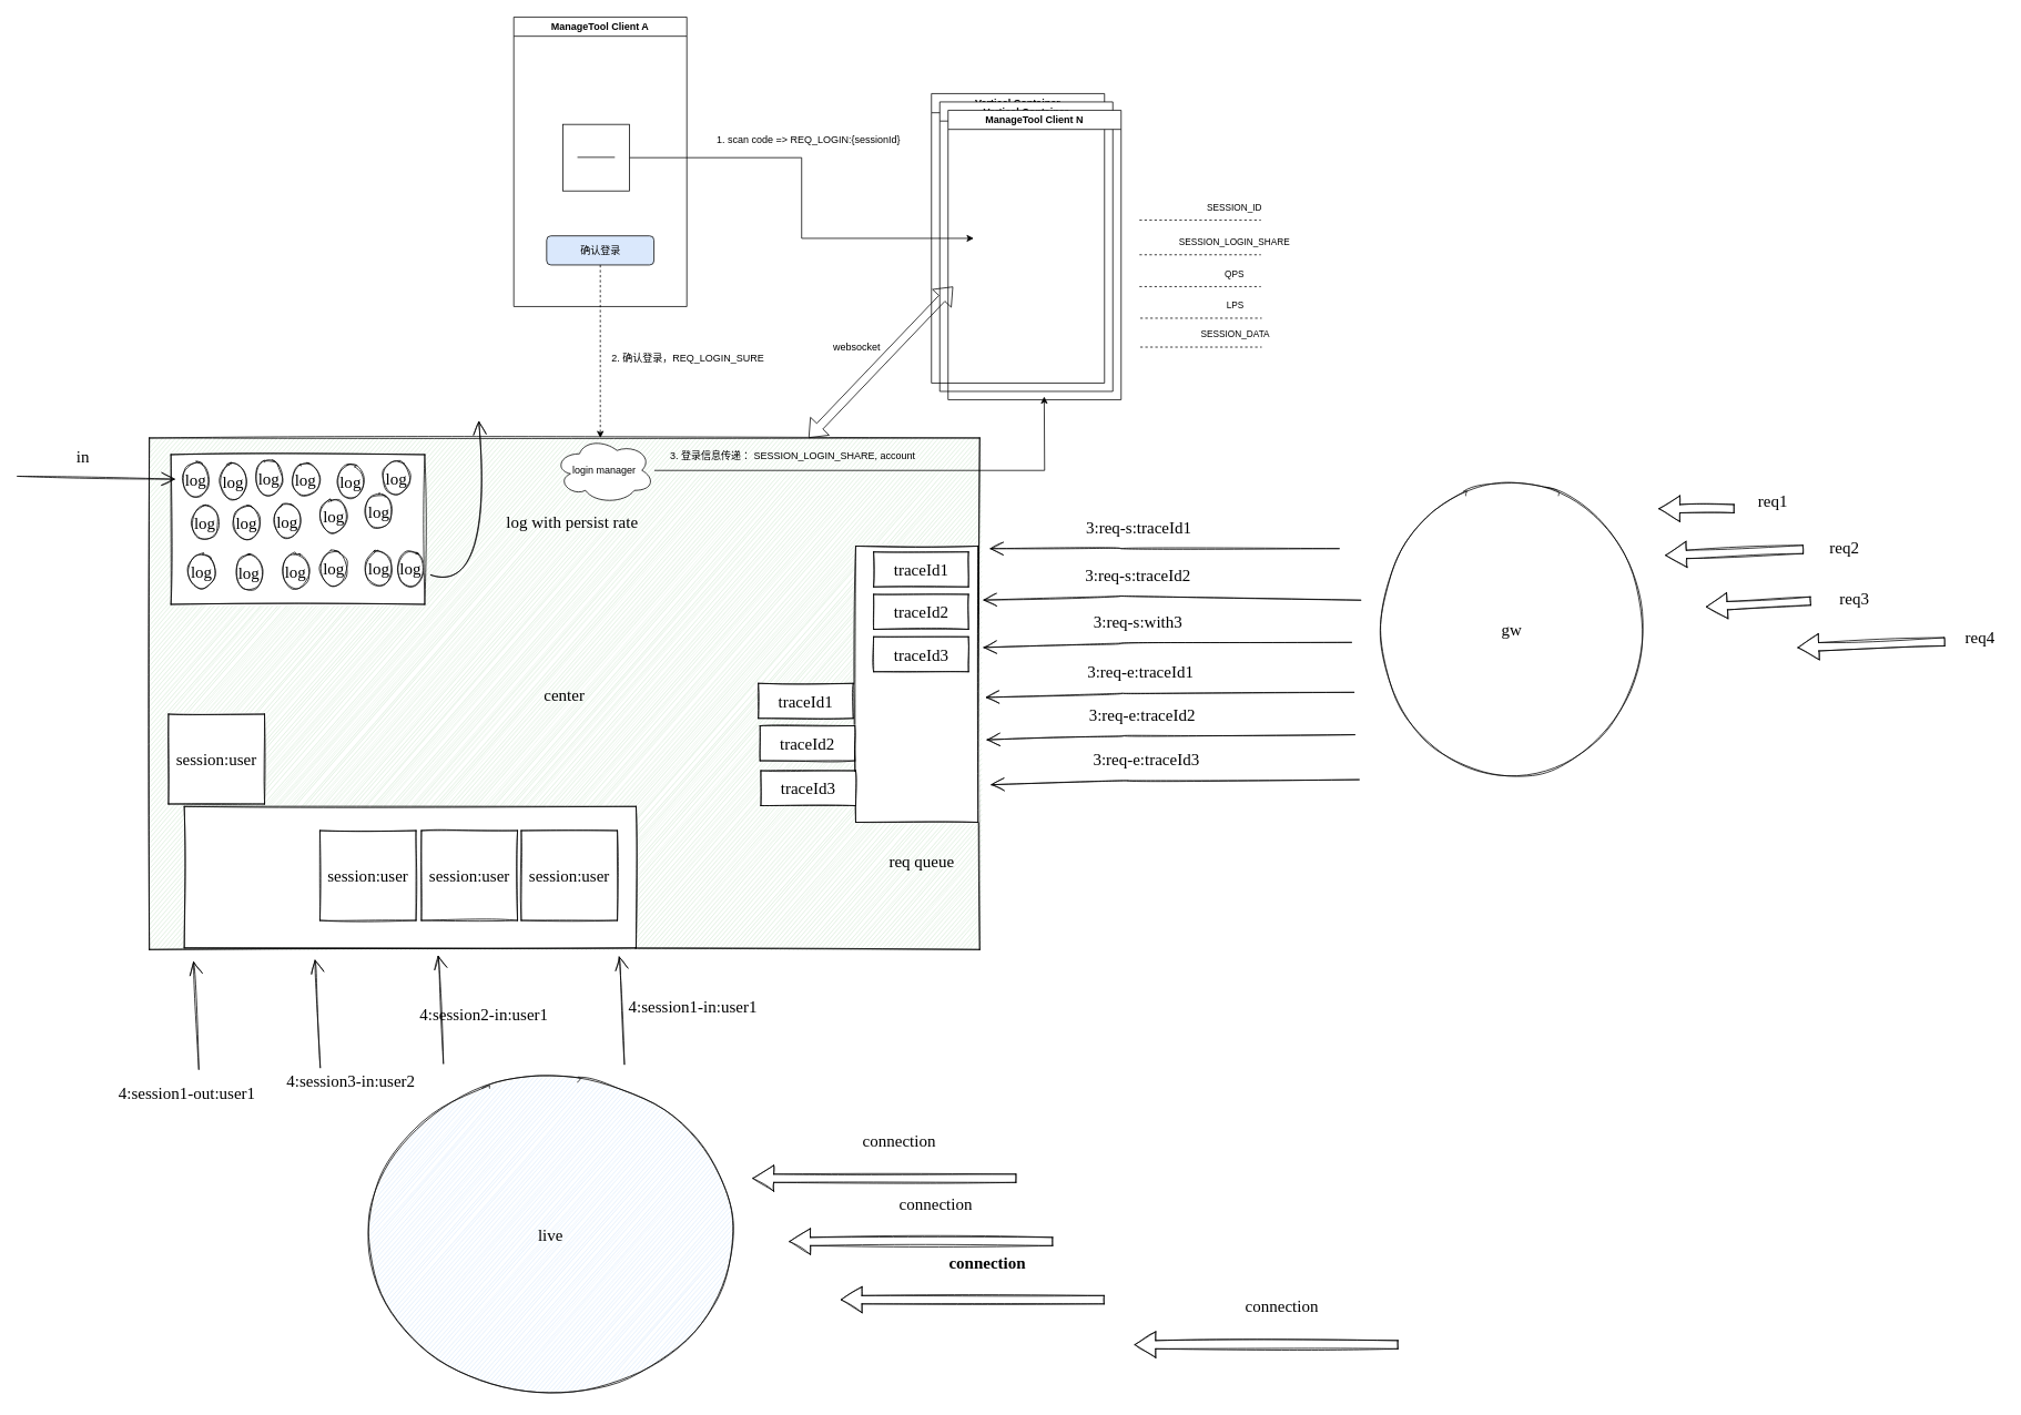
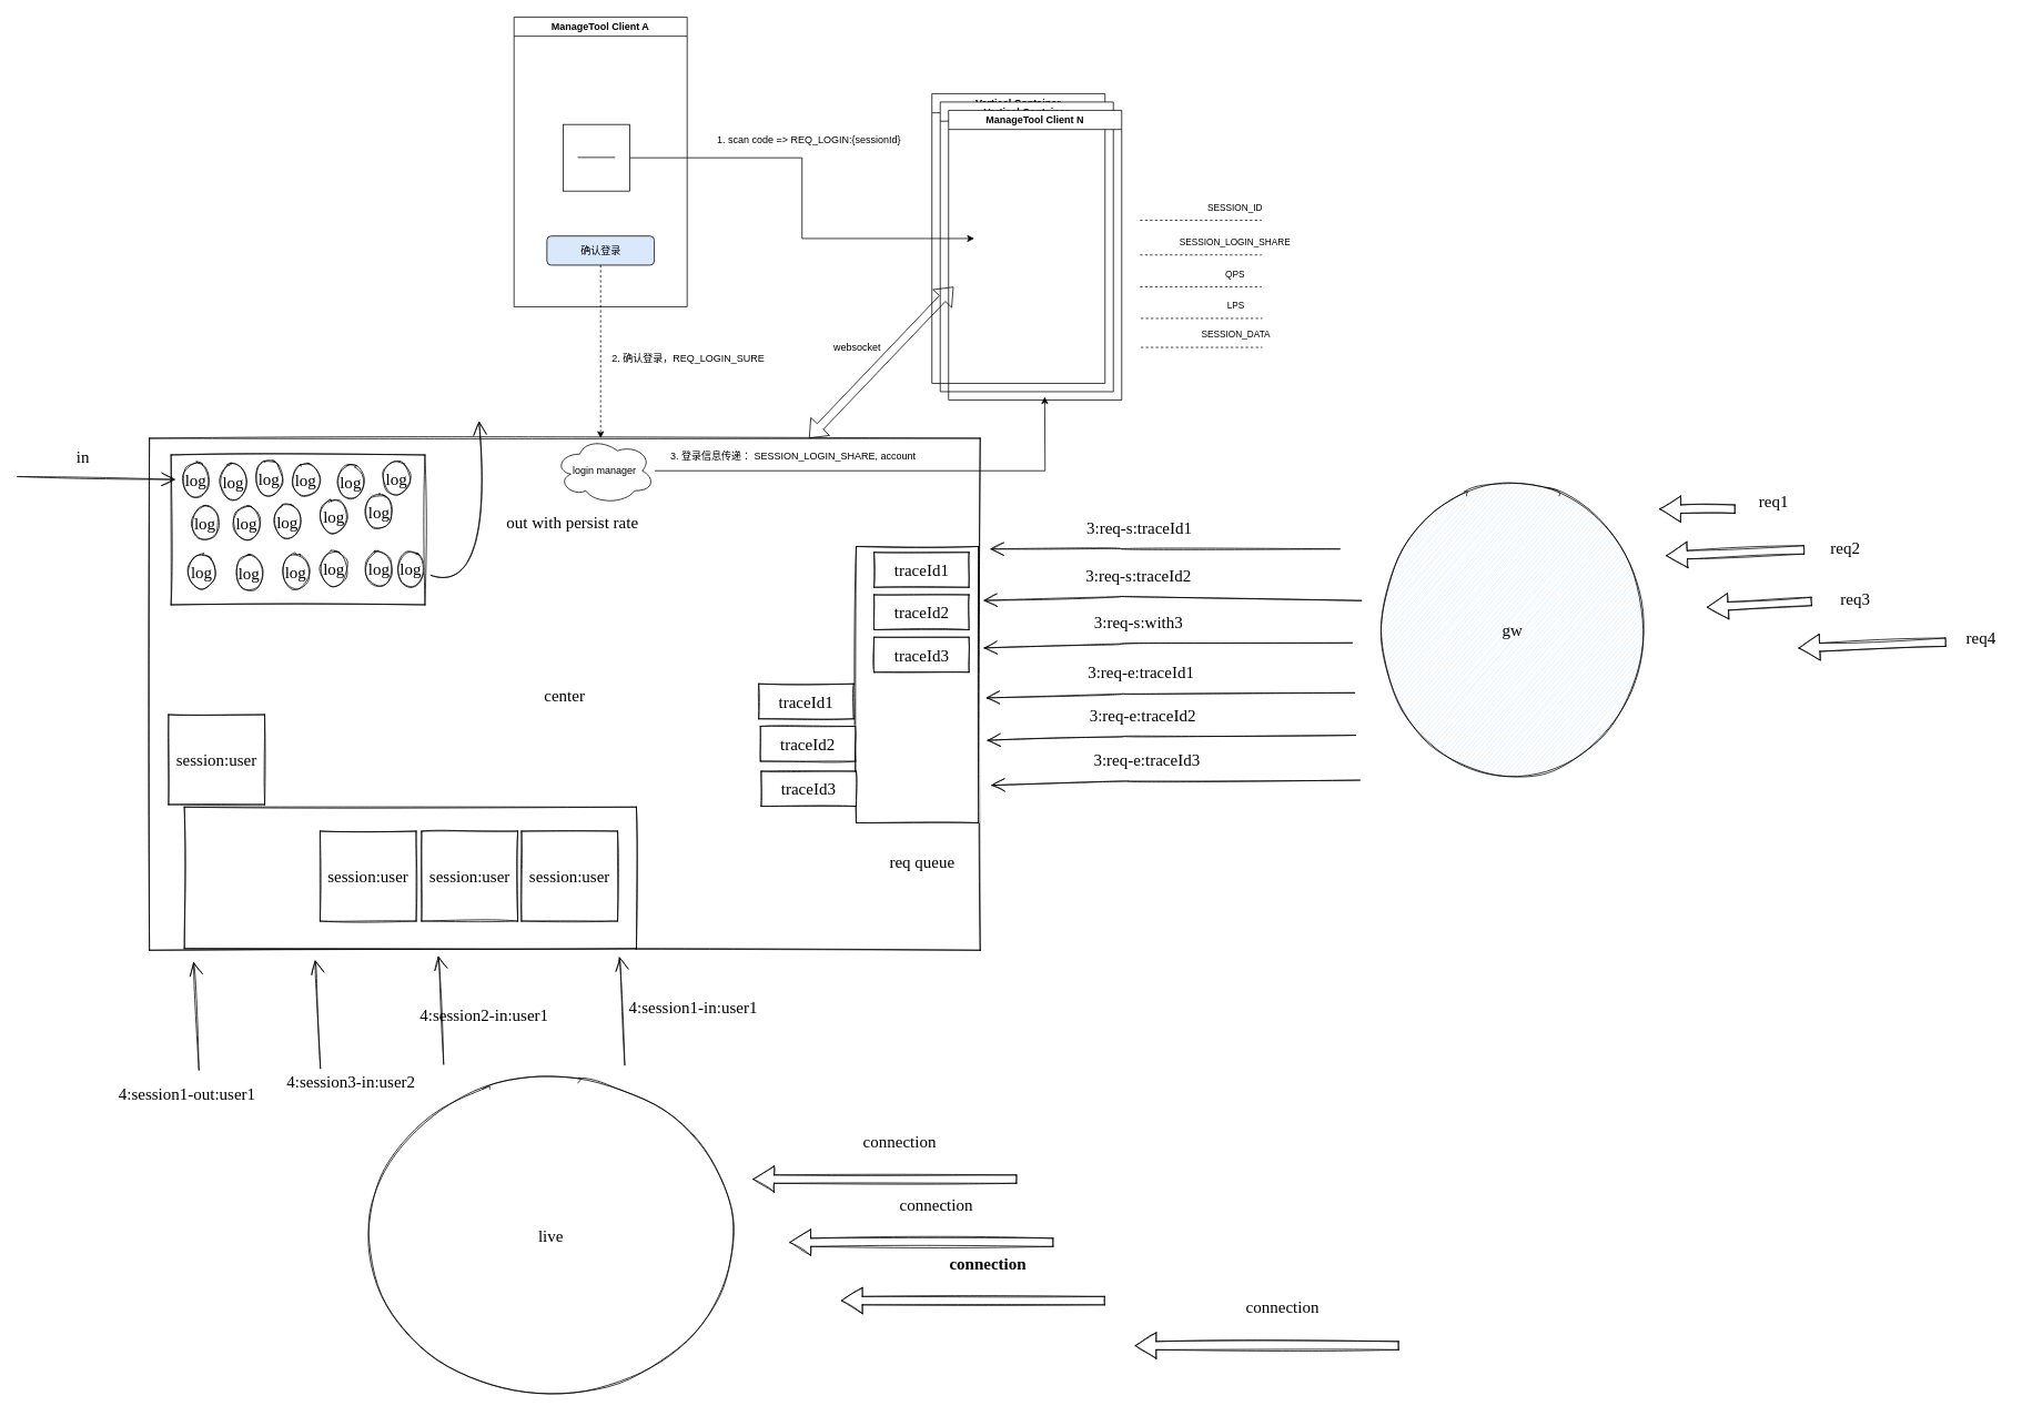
- <mxCell id="70" value="log with persist rate" style="text;html=1;align=center;verticalAlign=middle;resizable=0;points=[];autosize=1;strokeColor=none;sketch=1;hachureGap=4;pointerEvents=0;fontFamily=Architects Daughter;fontSource=https%3A%2F%2Ffonts.googleapis.com%2Fcss%3Ffamily%3DArchitects%2BDaughter;fontSize=20;" parent="1" vertex="1"><mxGeometry x="584" y="613" width="205" height="28" as="geometry" /></mxCell>
+ <mxCell id="70" value="out with persist rate" style="text;html=1;align=center;verticalAlign=middle;resizable=0;points=[];autosize=1;strokeColor=none;sketch=1;hachureGap=4;pointerEvents=0;fontFamily=Architects Daughter;fontSource=https%3A%2F%2Ffonts.googleapis.com%2Fcss%3Ffamily%3DArchitects%2BDaughter;fontSize=20;" parent="1" vertex="1"><mxGeometry x="584" y="613" width="205" height="28" as="geometry" /></mxCell>
- <mxCell id="3" value="gw" style="ellipse;whiteSpace=wrap;html=1;sketch=1;hachureGap=4;pointerEvents=0;fontFamily=Architects Daughter;fontSource=https%3A%2F%2Ffonts.googleapis.com%2Fcss%3Ffamily%3DArchitects%2BDaughter;fontSize=20;" parent="1" vertex="1"><mxGeometry x="1651" y="587" width="331" height="338" as="geometry" /></mxCell>
+ <mxCell id="3" value="gw" style="ellipse;whiteSpace=wrap;html=1;sketch=1;hachureGap=4;pointerEvents=0;fontFamily=Architects Daughter;fontSource=https%3A%2F%2Ffonts.googleapis.com%2Fcss%3Ffamily%3DArchitects%2BDaughter;fontSize=20;fillColor=#dae8fc;" parent="1" vertex="1"><mxGeometry x="1651" y="587" width="331" height="338" as="geometry" /></mxCell>
- <mxCell id="2" value="center" style="rounded=0;whiteSpace=wrap;html=1;sketch=1;hachureGap=4;pointerEvents=0;fontFamily=Architects Daughter;fontSource=https%3A%2F%2Ffonts.googleapis.com%2Fcss%3Ffamily%3DArchitects%2BDaughter;fontSize=20;fillColor=#d5e8d4;" parent="1" vertex="1"><mxGeometry x="179" y="526" width="998" height="615" as="geometry" /></mxCell>
+ <mxCell id="2" value="center" style="rounded=0;whiteSpace=wrap;html=1;sketch=1;hachureGap=4;pointerEvents=0;fontFamily=Architects Daughter;fontSource=https%3A%2F%2Ffonts.googleapis.com%2Fcss%3Ffamily%3DArchitects%2BDaughter;fontSize=20;" parent="1" vertex="1"><mxGeometry x="179" y="526" width="998" height="615" as="geometry" /></mxCell>
- <mxCell id="30" value="live" style="ellipse;whiteSpace=wrap;html=1;sketch=1;hachureGap=4;pointerEvents=0;fontFamily=Architects Daughter;fontSource=https%3A%2F%2Ffonts.googleapis.com%2Fcss%3Ffamily%3DArchitects%2BDaughter;fontSize=20;fillColor=#dae8fc;" parent="1" vertex="1"><mxGeometry x="432" y="1288" width="459" height="391" as="geometry" /></mxCell>
+ <mxCell id="30" value="live" style="ellipse;whiteSpace=wrap;html=1;sketch=1;hachureGap=4;pointerEvents=0;fontFamily=Architects Daughter;fontSource=https%3A%2F%2Ffonts.googleapis.com%2Fcss%3Ffamily%3DArchitects%2BDaughter;fontSize=20;" parent="1" vertex="1"><mxGeometry x="432" y="1288" width="459" height="391" as="geometry" /></mxCell>
